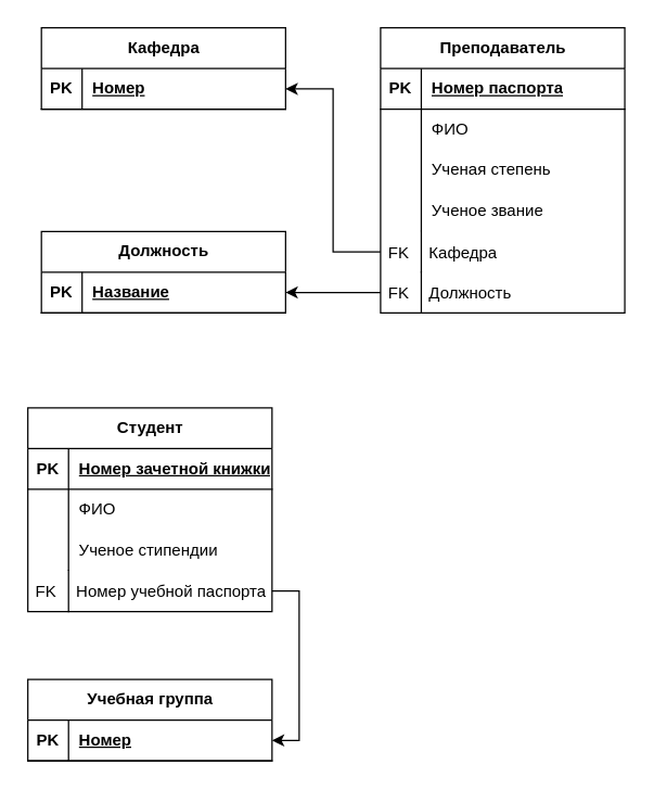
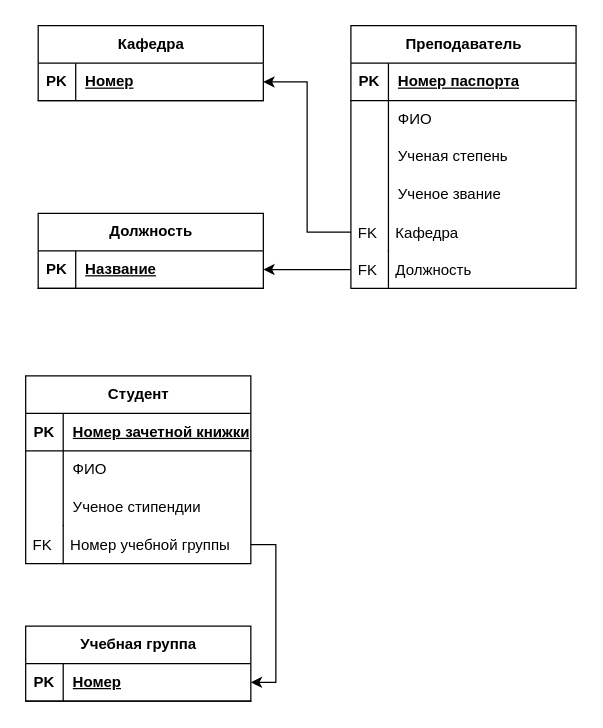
- <mxCell id="44" value="Номер учебной паспорта" style="shape=partialRectangle;fillColor=none;align=left;verticalAlign=middle;strokeColor=none;spacingLeft=34;rotatable=0;points=[[0,0.5],[1,0.5]];portConstraint=eastwest;dropTarget=0;shadow=0;fontFamily=Helvetica;fontSize=12;fontColor=default;" vertex="1" parent="1"><mxGeometry x="20" y="420" width="180" height="30" as="geometry" /></mxCell>
+ <mxCell id="44" value="Номер учебной группы" style="shape=partialRectangle;fillColor=none;align=left;verticalAlign=middle;strokeColor=none;spacingLeft=34;rotatable=0;points=[[0,0.5],[1,0.5]];portConstraint=eastwest;dropTarget=0;shadow=0;fontFamily=Helvetica;fontSize=12;fontColor=default;" vertex="1" parent="1"><mxGeometry x="20" y="420" width="180" height="30" as="geometry" /></mxCell>
